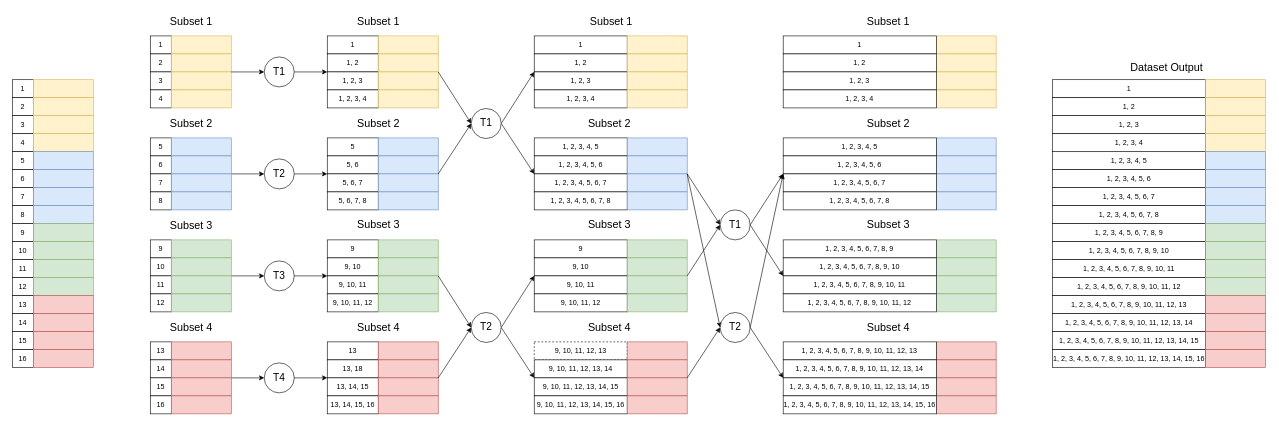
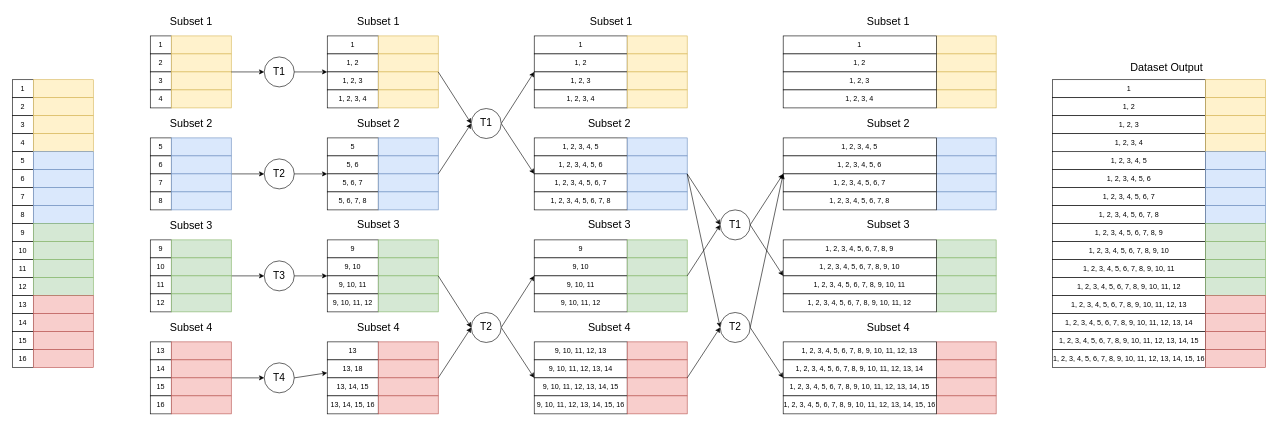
- <mxCell id="157" value="9, 10, 11, 12, 13" style="rounded=0;whiteSpace=wrap;html=1;dashed=1;" vertex="1" parent="156"><mxGeometry width="155.0" height="30" as="geometry" /></mxCell>
+ <mxCell id="157" value="9, 10, 11, 12, 13" style="rounded=0;whiteSpace=wrap;html=1;" vertex="1" parent="156"><mxGeometry width="155.0" height="30" as="geometry" /></mxCell>
- <mxCell id="144" style="edgeStyle=none;rounded=0;orthogonalLoop=1;jettySize=auto;html=1;exitX=1;exitY=0.5;exitDx=0;exitDy=0;entryX=0;entryY=0;entryDx=0;entryDy=0;fontSize=17;" edge="1" parent="1" source="92" target="100"><mxGeometry relative="1" as="geometry" /></mxCell>
+ <mxCell id="144" style="edgeStyle=none;rounded=0;orthogonalLoop=1;jettySize=auto;html=1;exitX=1;exitY=0.5;exitDx=0;exitDy=0;fontSize=17;" edge="1" parent="1" source="92" target="99"><mxGeometry relative="1" as="geometry" /></mxCell>
